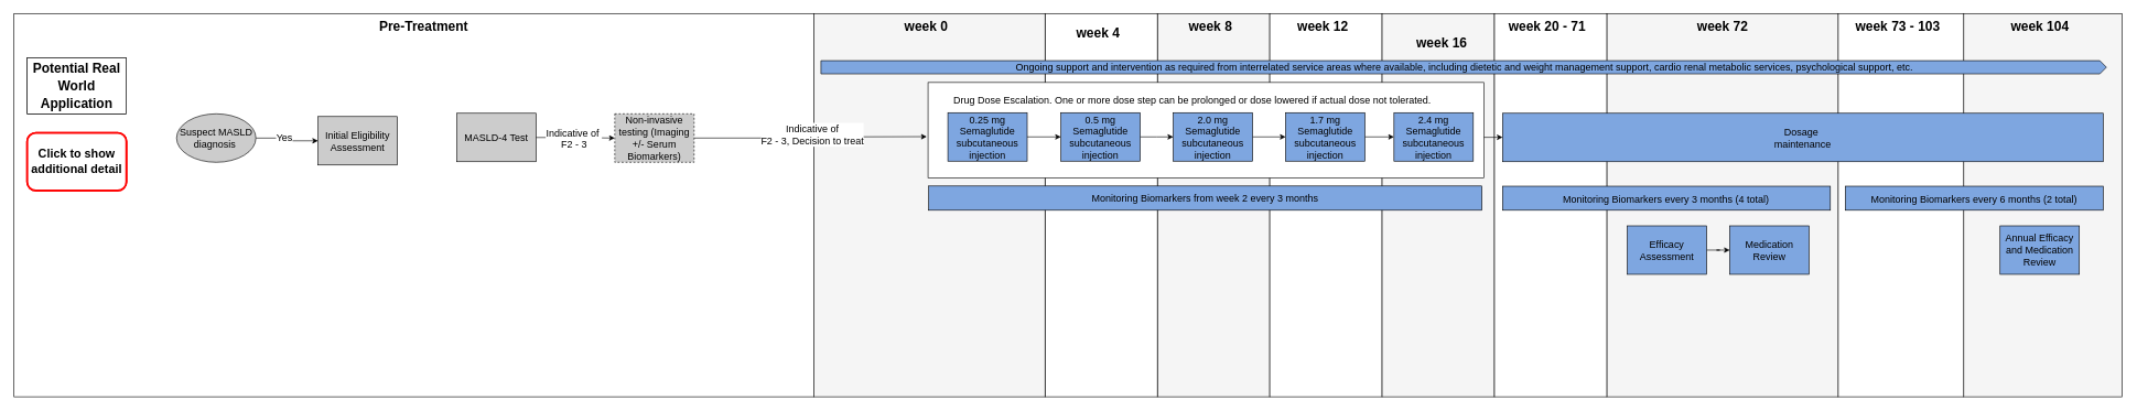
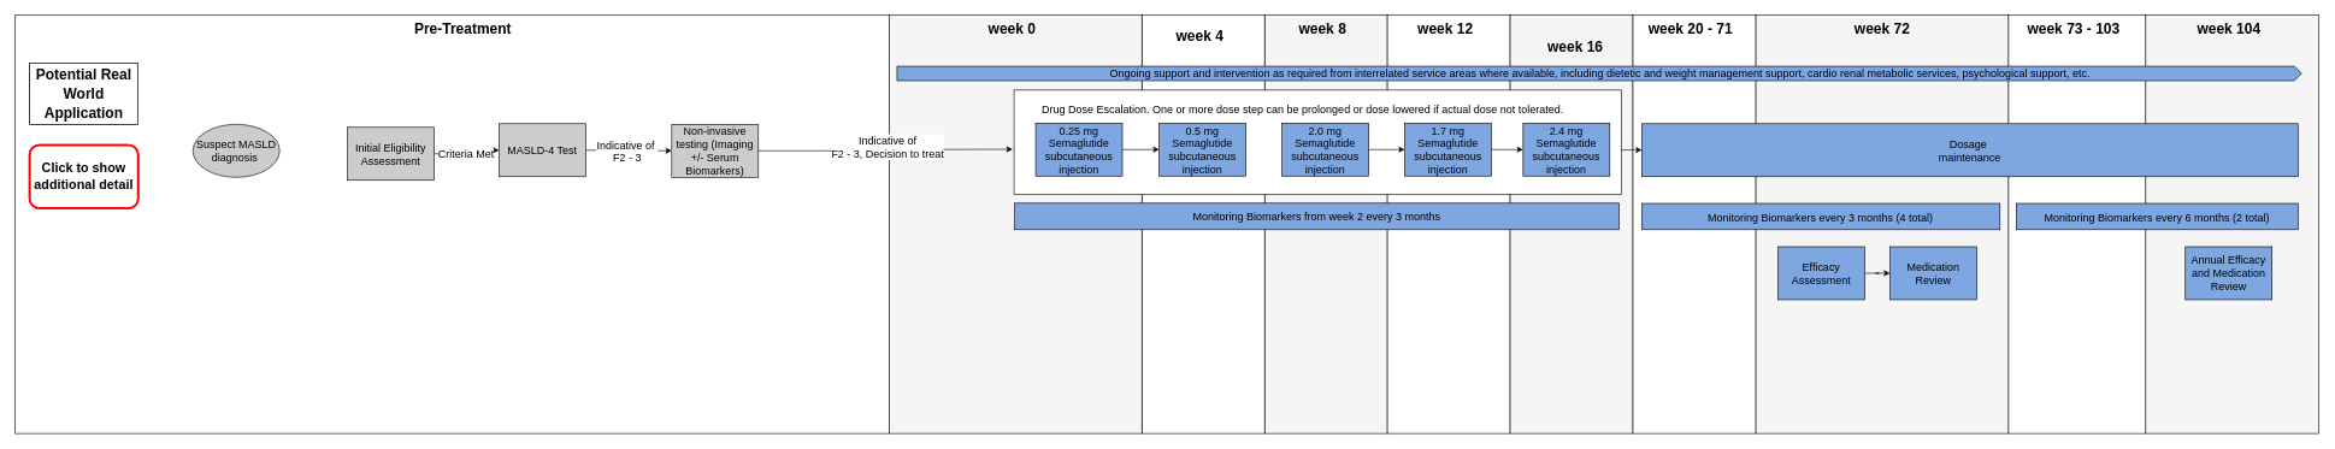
- <mxCell id="44" style="edgeStyle=orthogonalEdgeStyle;rounded=0;orthogonalLoop=1;jettySize=auto;html=1;exitX=1;exitY=0.5;exitDx=0;exitDy=0;fontSize=15;" edge="1" parent="1" source="45" target="47"><mxGeometry relative="1" as="geometry" /></mxCell>
- <mxCell id="26" style="edgeStyle=orthogonalEdgeStyle;rounded=0;orthogonalLoop=1;jettySize=auto;html=1;fontSize=15;" edge="1" parent="1" source="28" target="32"><mxGeometry relative="1" as="geometry" /></mxCell>
- <mxCell id="27" value="Yes" style="edgeLabel;html=1;align=center;verticalAlign=middle;resizable=0;points=[];fontSize=15;" connectable="0" vertex="1" parent="26"><mxGeometry x="-0.125" y="1" relative="1" as="geometry"><mxPoint as="offset" /></mxGeometry></mxCell>
- <mxCell id="36" value="Non-invasive testing (Imaging +/- Serum Biomarkers)" style="whiteSpace=wrap;html=1;rounded=0;fillColor=#CCCCCC;fontSize=15;dashed=1;" vertex="1" parent="1"><mxGeometry x="929" y="171.776" width="120" height="73.333" as="geometry" /></mxCell>
+ <mxCell id="36" value="Non-invasive testing (Imaging +/- Serum Biomarkers)" style="whiteSpace=wrap;html=1;rounded=0;fillColor=#CCCCCC;fontSize=15;" vertex="1" parent="1"><mxGeometry x="929" y="171.776" width="120" height="73.333" as="geometry" /></mxCell>
+ <mxCell id="30" style="edgeStyle=orthogonalEdgeStyle;rounded=0;orthogonalLoop=1;jettySize=auto;html=1;fontSize=15;" edge="1" parent="1" source="32" target="29"><mxGeometry relative="1" as="geometry" /></mxCell>
+ <mxCell id="31" value="Criteria Met" style="edgeLabel;html=1;align=center;verticalAlign=middle;resizable=0;points=[];fontSize=15;" connectable="0" vertex="1" parent="30"><mxGeometry x="-0.104" relative="1" as="geometry"><mxPoint as="offset" /></mxGeometry></mxCell>
